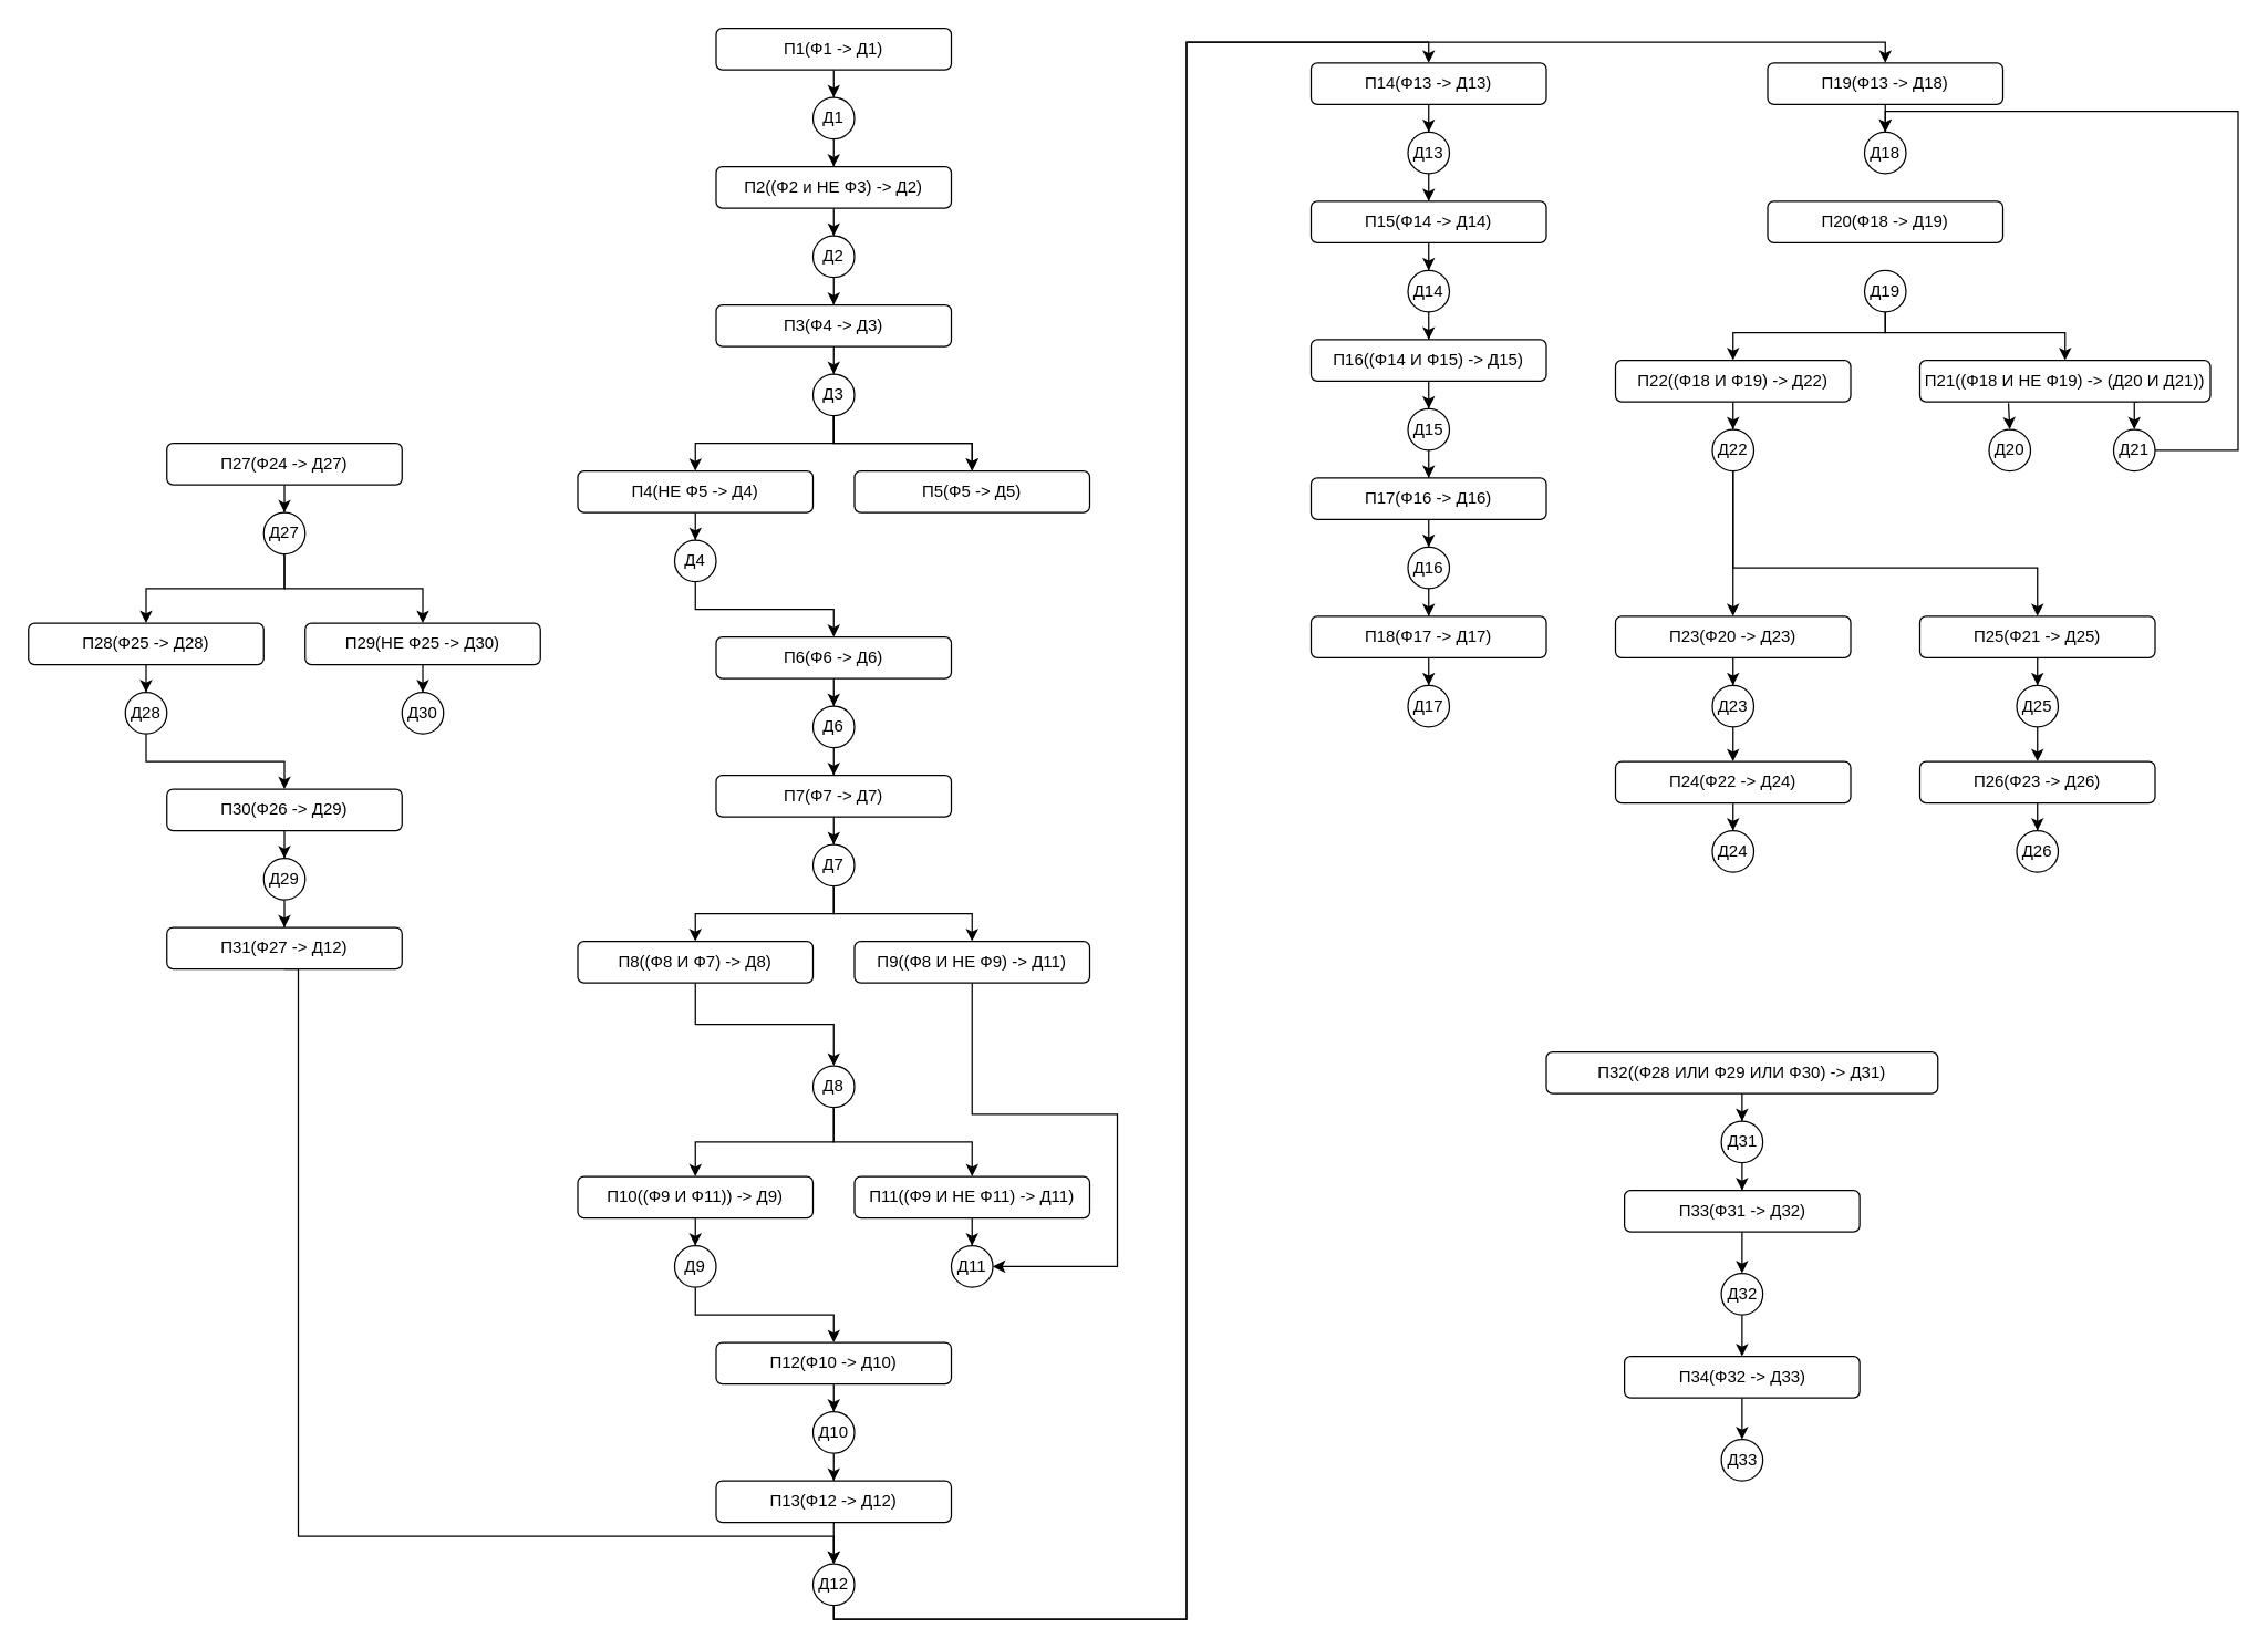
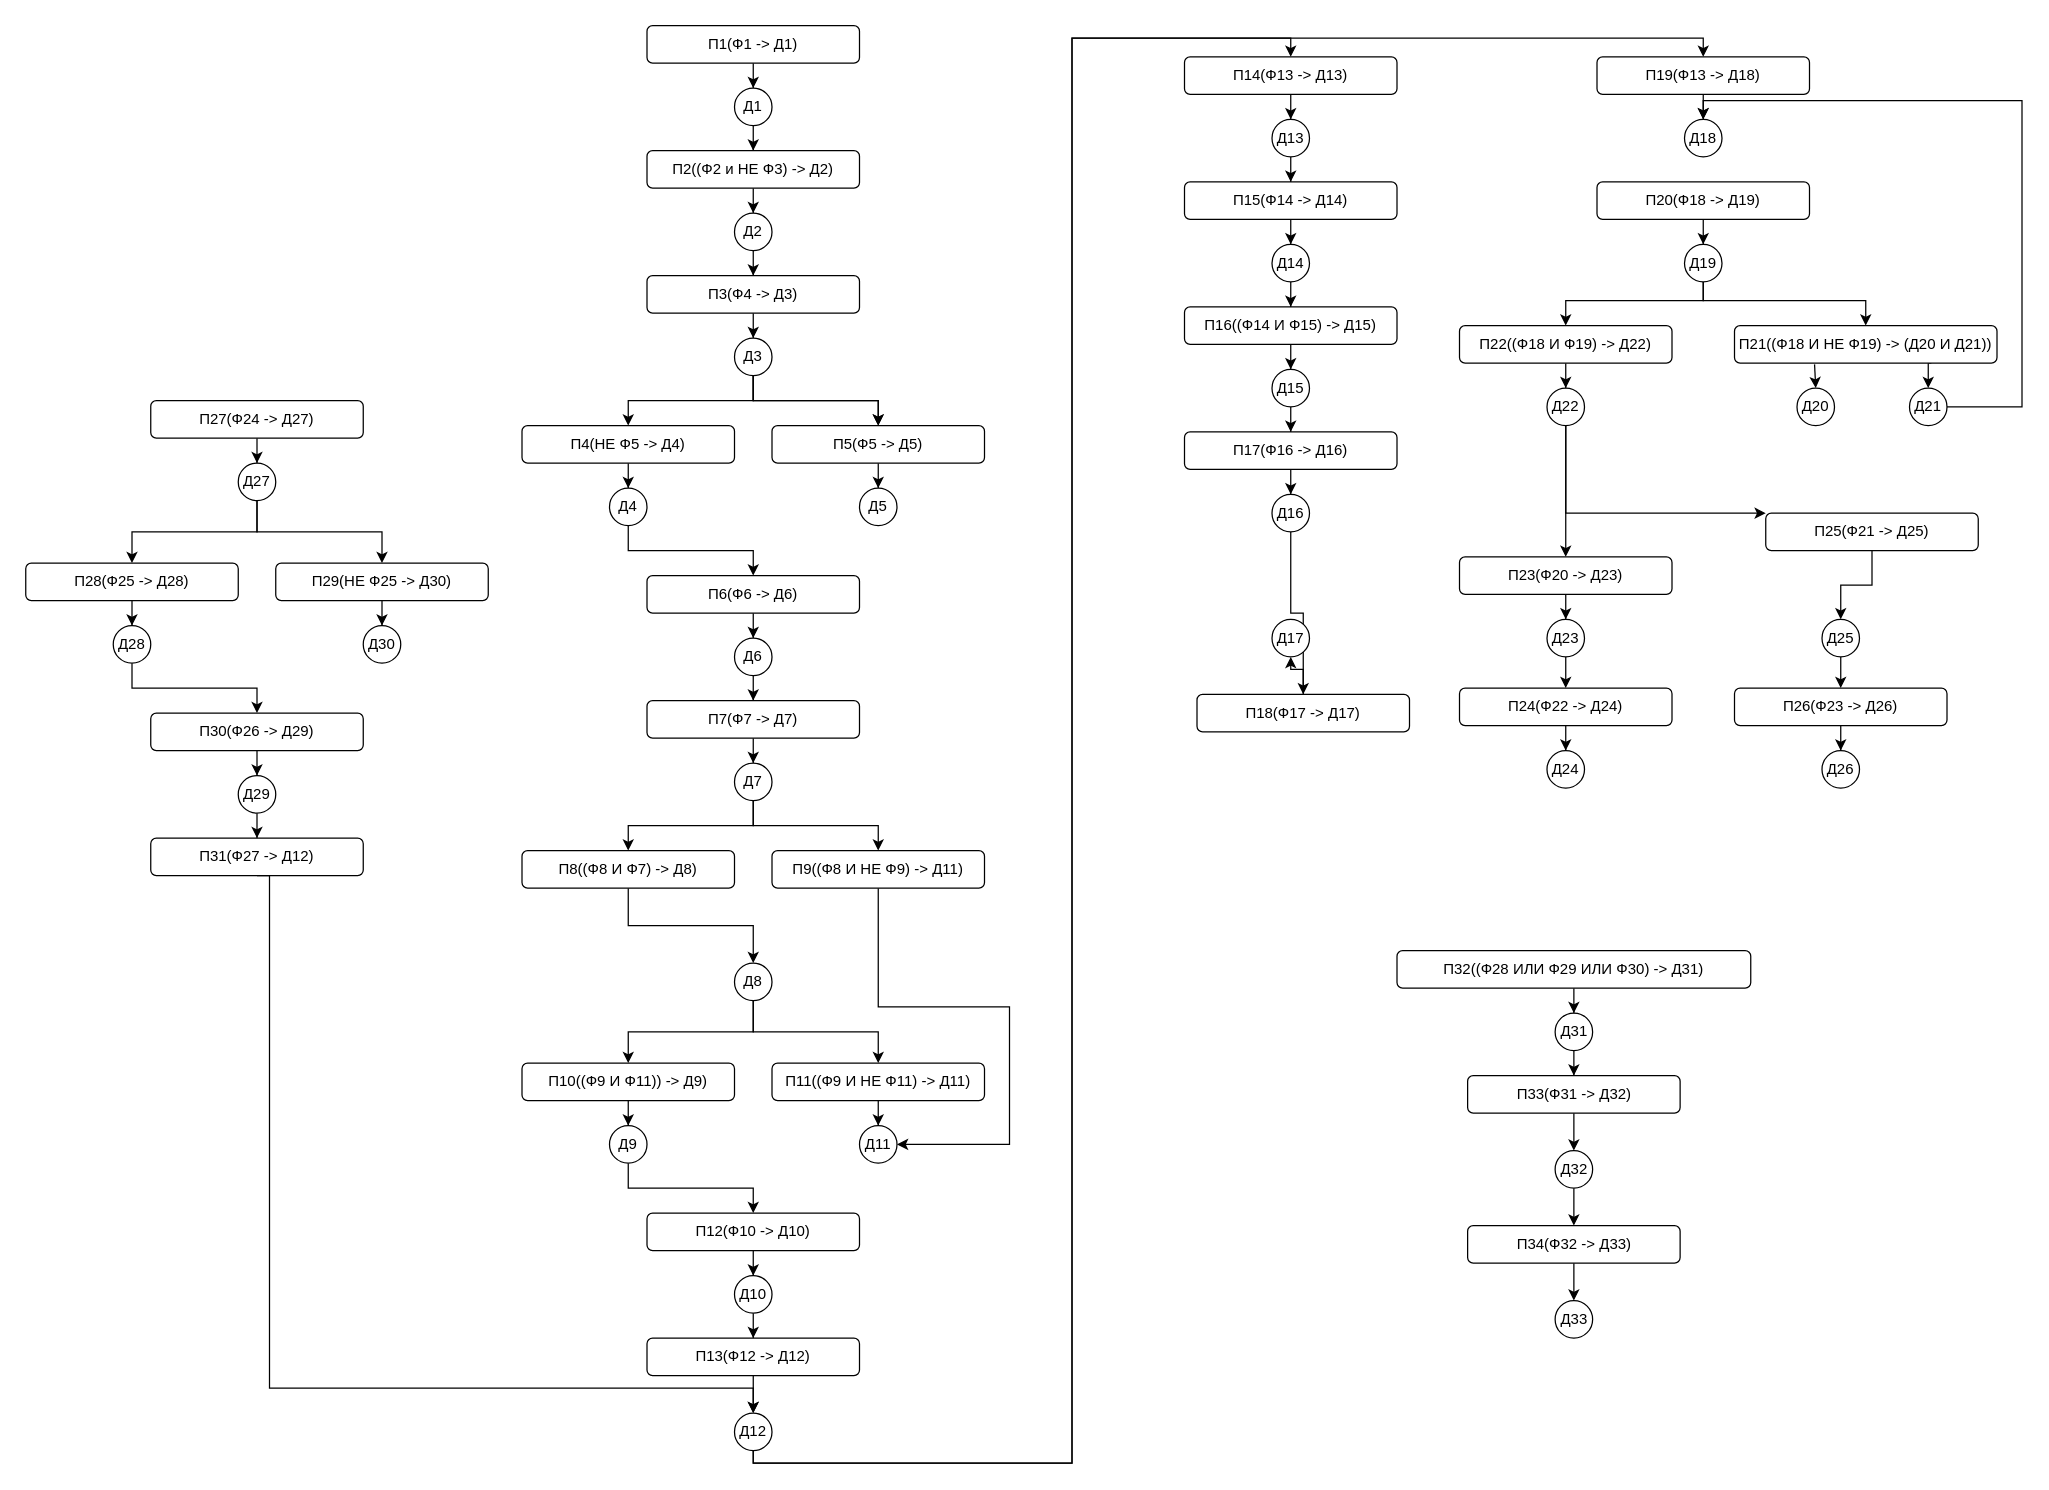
+ <mxCell id="80" style="edgeStyle=orthogonalEdgeStyle;rounded=0;orthogonalLoop=1;jettySize=auto;html=1;" edge="1" parent="1" source="81" target="79"><mxGeometry relative="1" as="geometry" /></mxCell>
+ <mxCell id="18" value="" style="edgeStyle=orthogonalEdgeStyle;rounded=0;orthogonalLoop=1;jettySize=auto;html=1;" parent="1" source="19" target="22" edge="1"><mxGeometry relative="1" as="geometry" /></mxCell>
+ <mxCell id="22" value="Д5" style="ellipse;whiteSpace=wrap;html=1;aspect=fixed;" parent="1" vertex="1"><mxGeometry x="687" y="390" width="30" height="30" as="geometry" /></mxCell>
- <mxCell id="73" value="П18(Ф17 -&amp;gt; Д17&lt;span style=&quot;background-color: initial;&quot;&gt;)&lt;/span&gt;" style="rounded=1;whiteSpace=wrap;html=1;" vertex="1" parent="1"><mxGeometry x="947" y="445" width="170" height="30" as="geometry" /></mxCell>
+ <mxCell id="73" value="П18(Ф17 -&amp;gt; Д17&lt;span style=&quot;background-color: initial;&quot;&gt;)&lt;/span&gt;" style="rounded=1;whiteSpace=wrap;html=1;" vertex="1" parent="1"><mxGeometry x="957" y="555" width="170" height="30" as="geometry" /></mxCell>
- <mxCell id="103" value="П25(Ф21 -&amp;gt; Д25&lt;span style=&quot;background-color: initial;&quot;&gt;)&lt;/span&gt;" style="rounded=1;whiteSpace=wrap;html=1;" vertex="1" parent="1"><mxGeometry x="1387" y="445" width="170" height="30" as="geometry" /></mxCell>
+ <mxCell id="103" value="П25(Ф21 -&amp;gt; Д25&lt;span style=&quot;background-color: initial;&quot;&gt;)&lt;/span&gt;" style="rounded=1;whiteSpace=wrap;html=1;" vertex="1" parent="1"><mxGeometry x="1412" y="410" width="170" height="30" as="geometry" /></mxCell>
